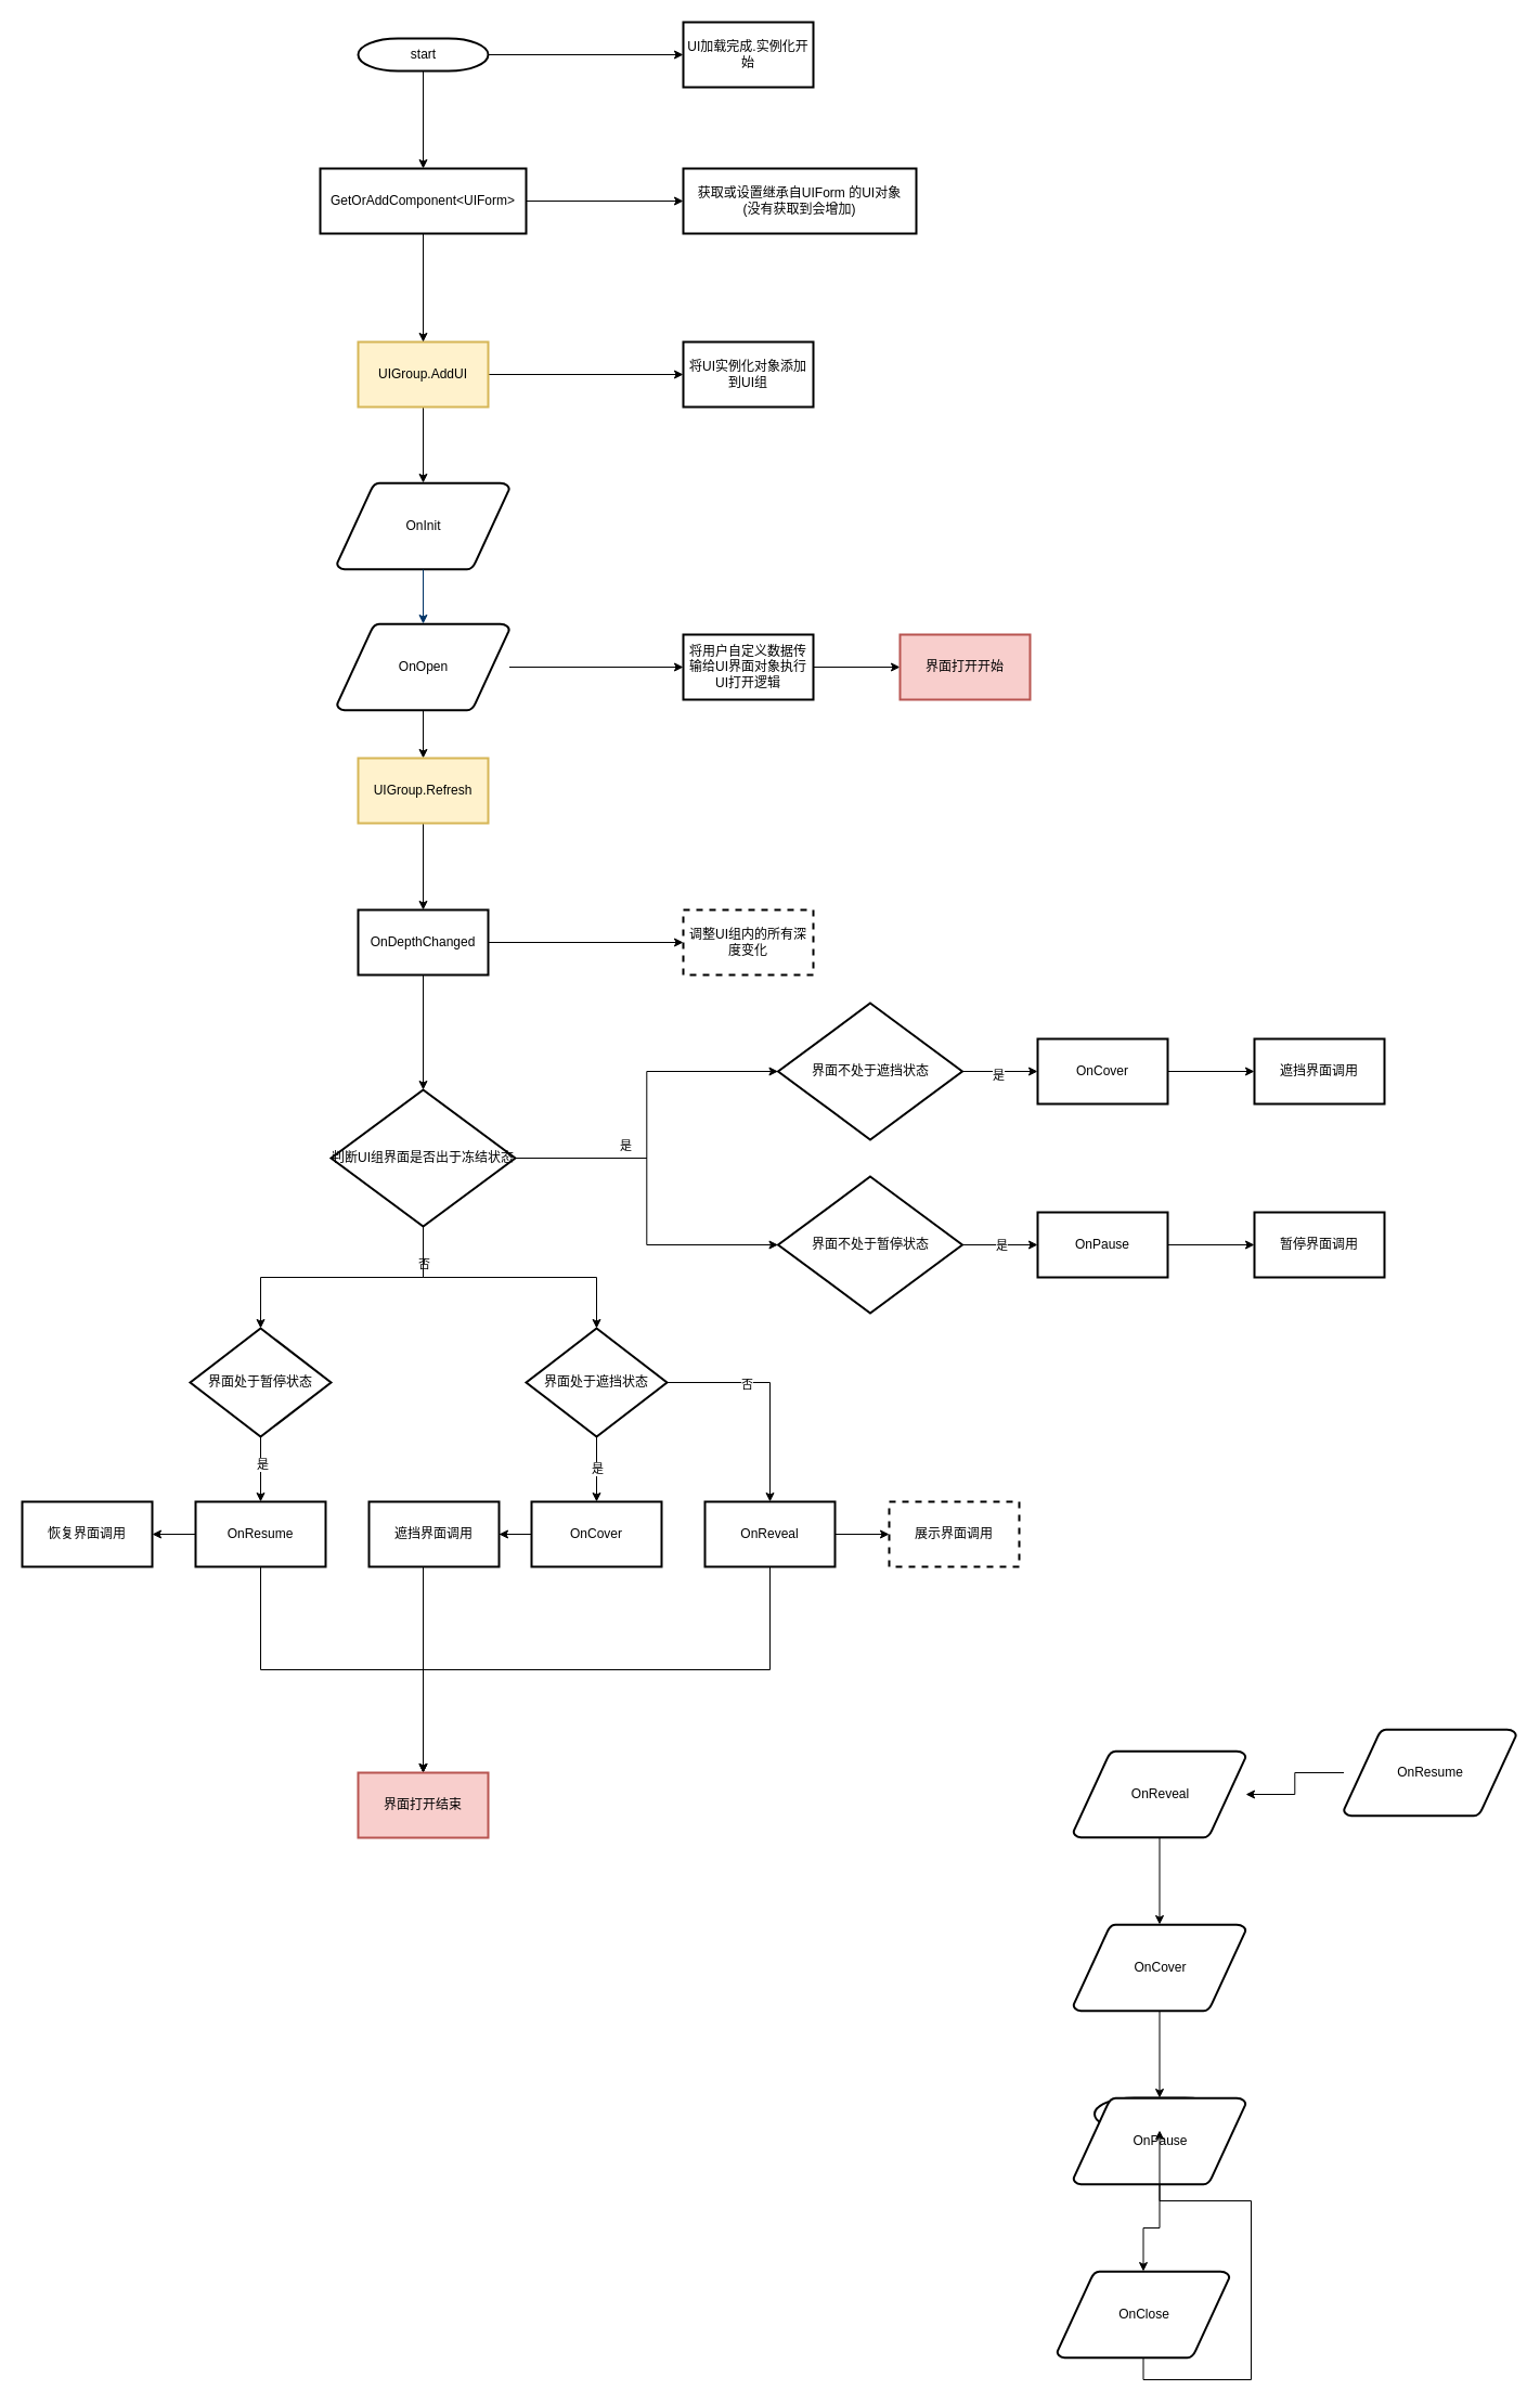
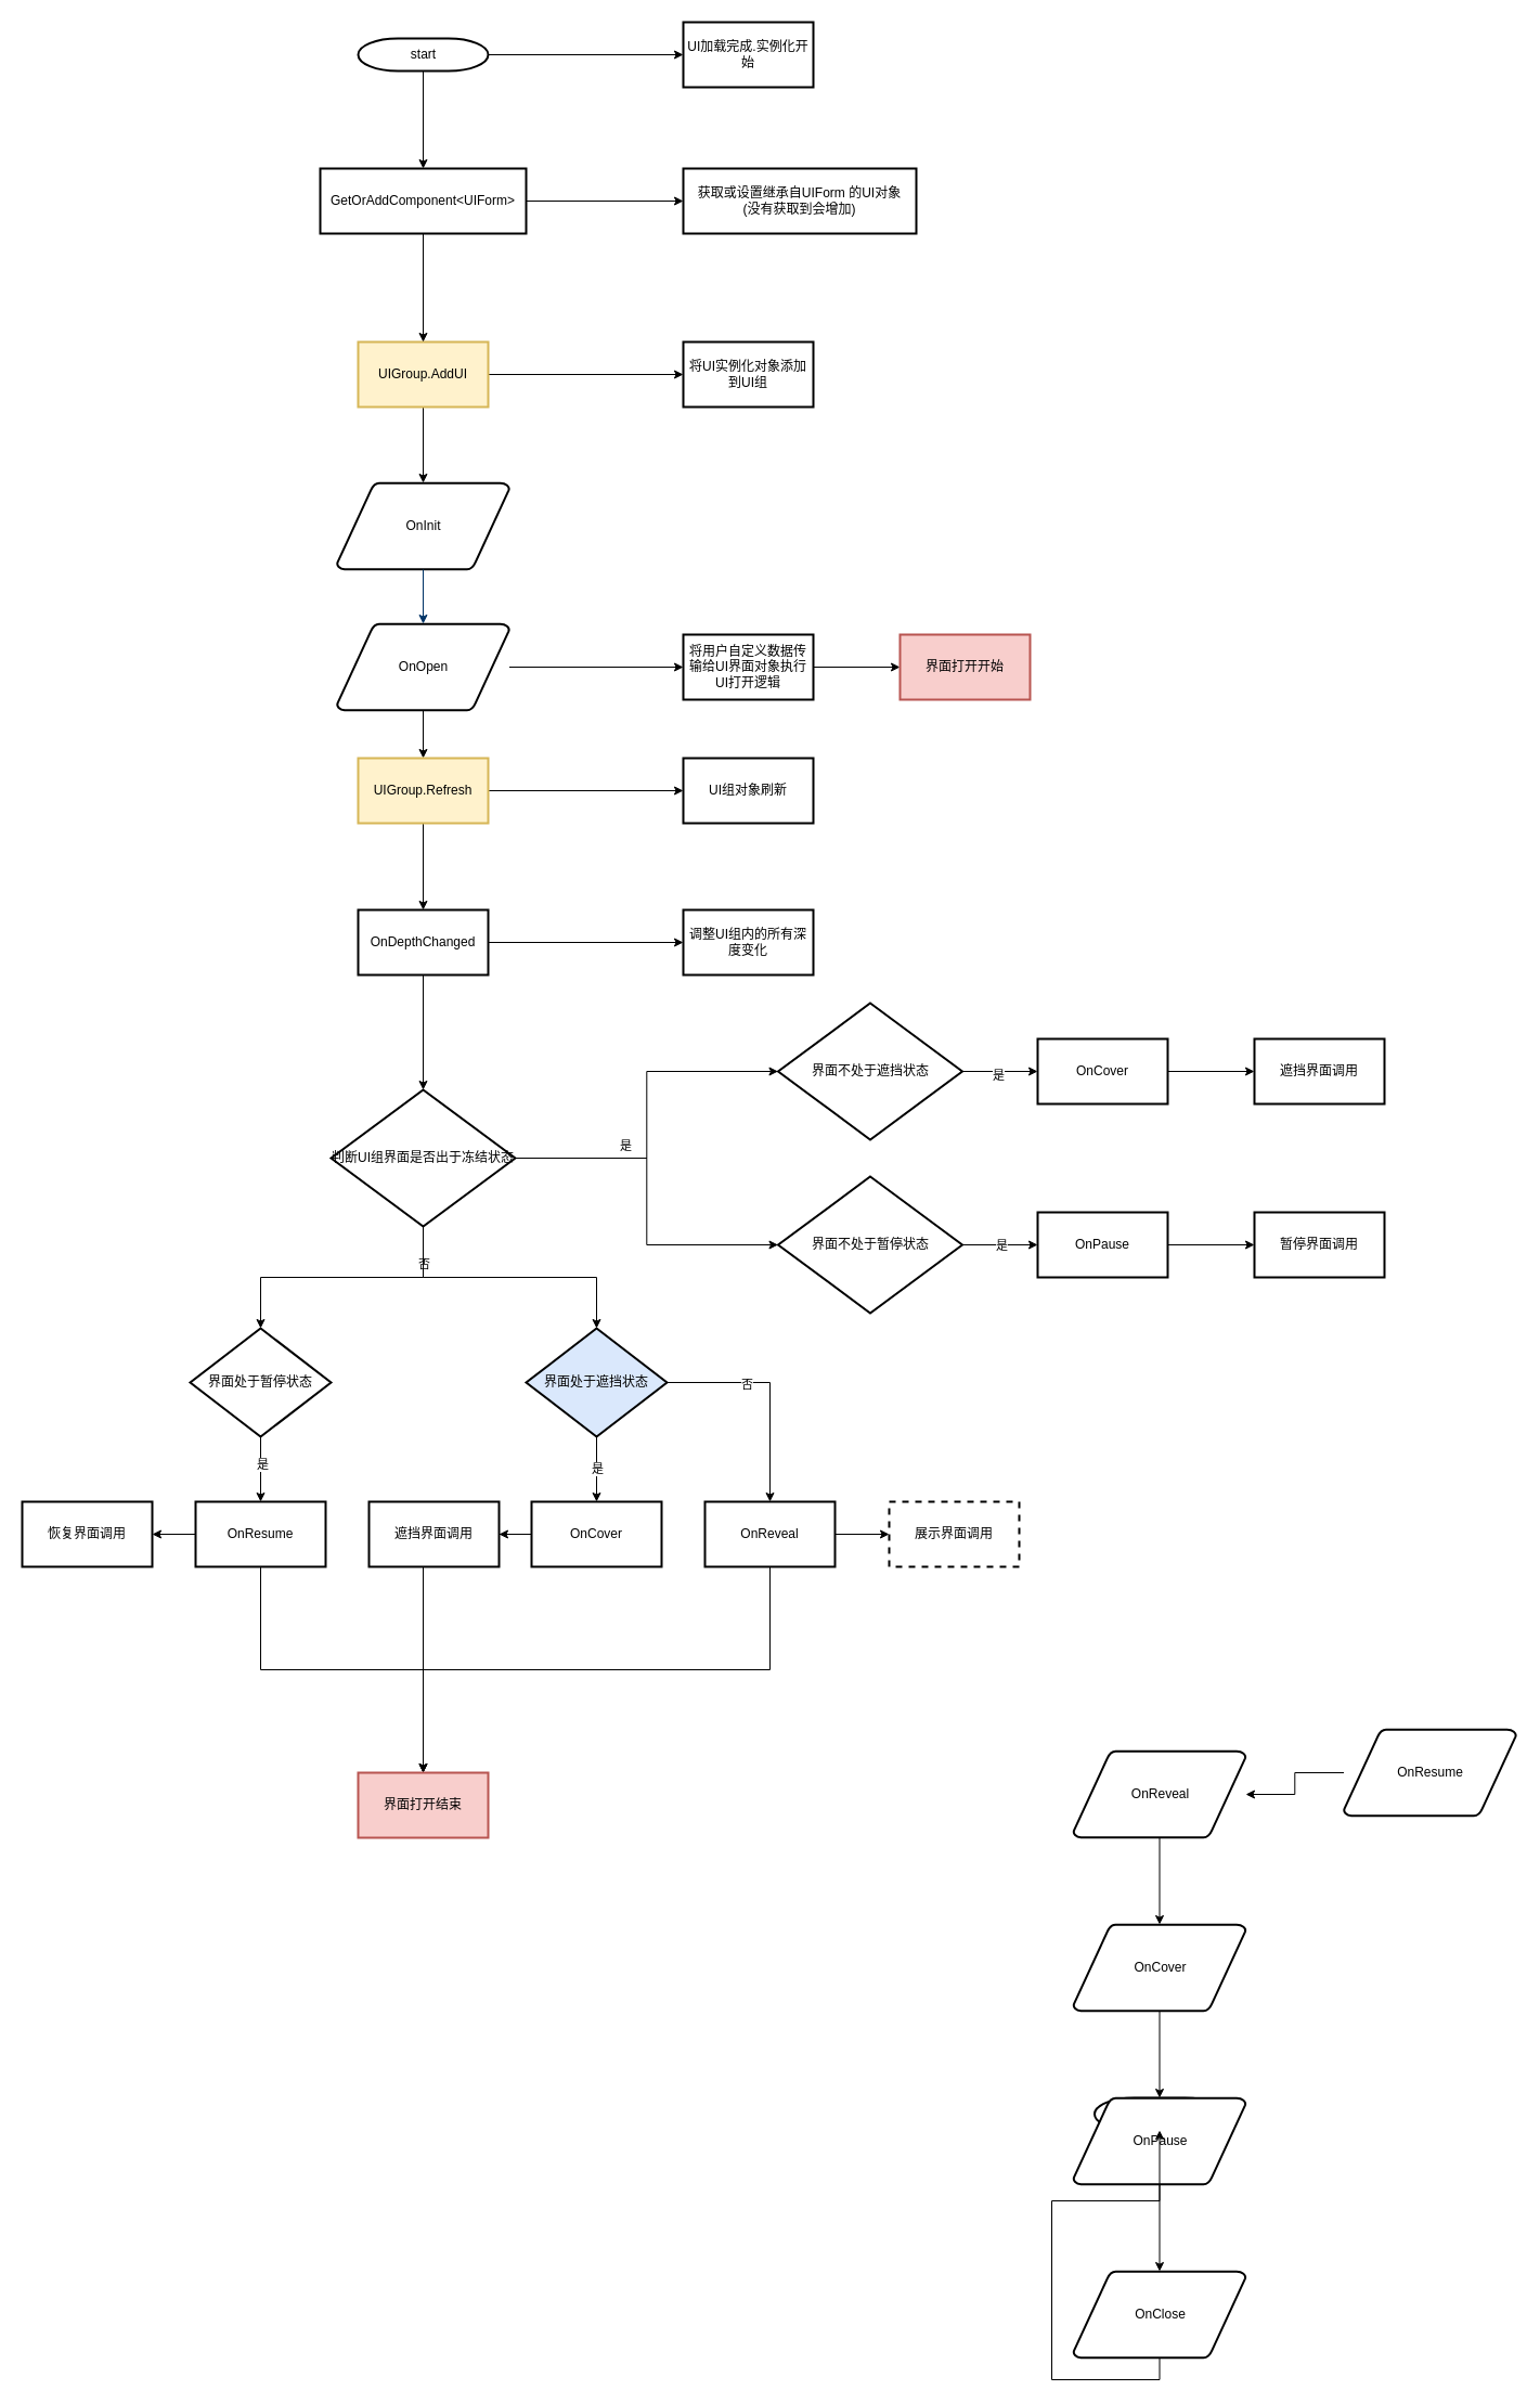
+ <mxCell id="32" value="" style="edgeStyle=orthogonalEdgeStyle;rounded=0;orthogonalLoop=1;jettySize=auto;html=1;" edge="1" parent="1" source="34" target="35"><mxGeometry relative="1" as="geometry" /></mxCell>
+ <mxCell id="35" value="UI组对象刷新" style="whiteSpace=wrap;html=1;strokeWidth=2;gradientDirection=north;fontStyle=0;" vertex="1" parent="1"><mxGeometry x="630" y="699" width="120" height="60" as="geometry" /></mxCell>
- <mxCell id="39" value="调整UI组内的所有深度变化" style="whiteSpace=wrap;html=1;strokeWidth=2;gradientDirection=north;fontStyle=0;dashed=1;" vertex="1" parent="1"><mxGeometry x="630" y="839" width="120" height="60" as="geometry" /></mxCell>
+ <mxCell id="39" value="调整UI组内的所有深度变化" style="whiteSpace=wrap;html=1;strokeWidth=2;gradientDirection=north;fontStyle=0;" vertex="1" parent="1"><mxGeometry x="630" y="839" width="120" height="60" as="geometry" /></mxCell>
- <mxCell id="68" value="界面处于遮挡状态" style="rhombus;whiteSpace=wrap;html=1;strokeWidth=2;gradientDirection=north;fontStyle=0;" vertex="1" parent="1"><mxGeometry x="485" y="1225" width="130" height="100" as="geometry" /></mxCell>
+ <mxCell id="68" value="界面处于遮挡状态" style="rhombus;whiteSpace=wrap;html=1;strokeWidth=2;gradientDirection=north;fontStyle=0;fillColor=#dae8fc;" vertex="1" parent="1"><mxGeometry x="485" y="1225" width="130" height="100" as="geometry" /></mxCell>
- <mxCell id="20" value="OnClose" style="shape=mxgraph.flowchart.data;strokeWidth=2;gradientColor=none;gradientDirection=north;fontStyle=0;html=1;" vertex="1" parent="1"><mxGeometry x="975" y="2095" width="159" height="80" as="geometry" /></mxCell>
+ <mxCell id="20" value="OnClose" style="shape=mxgraph.flowchart.data;strokeWidth=2;gradientColor=none;gradientDirection=north;fontStyle=0;html=1;" vertex="1" parent="1"><mxGeometry x="990" y="2095" width="159" height="80" as="geometry" /></mxCell>
